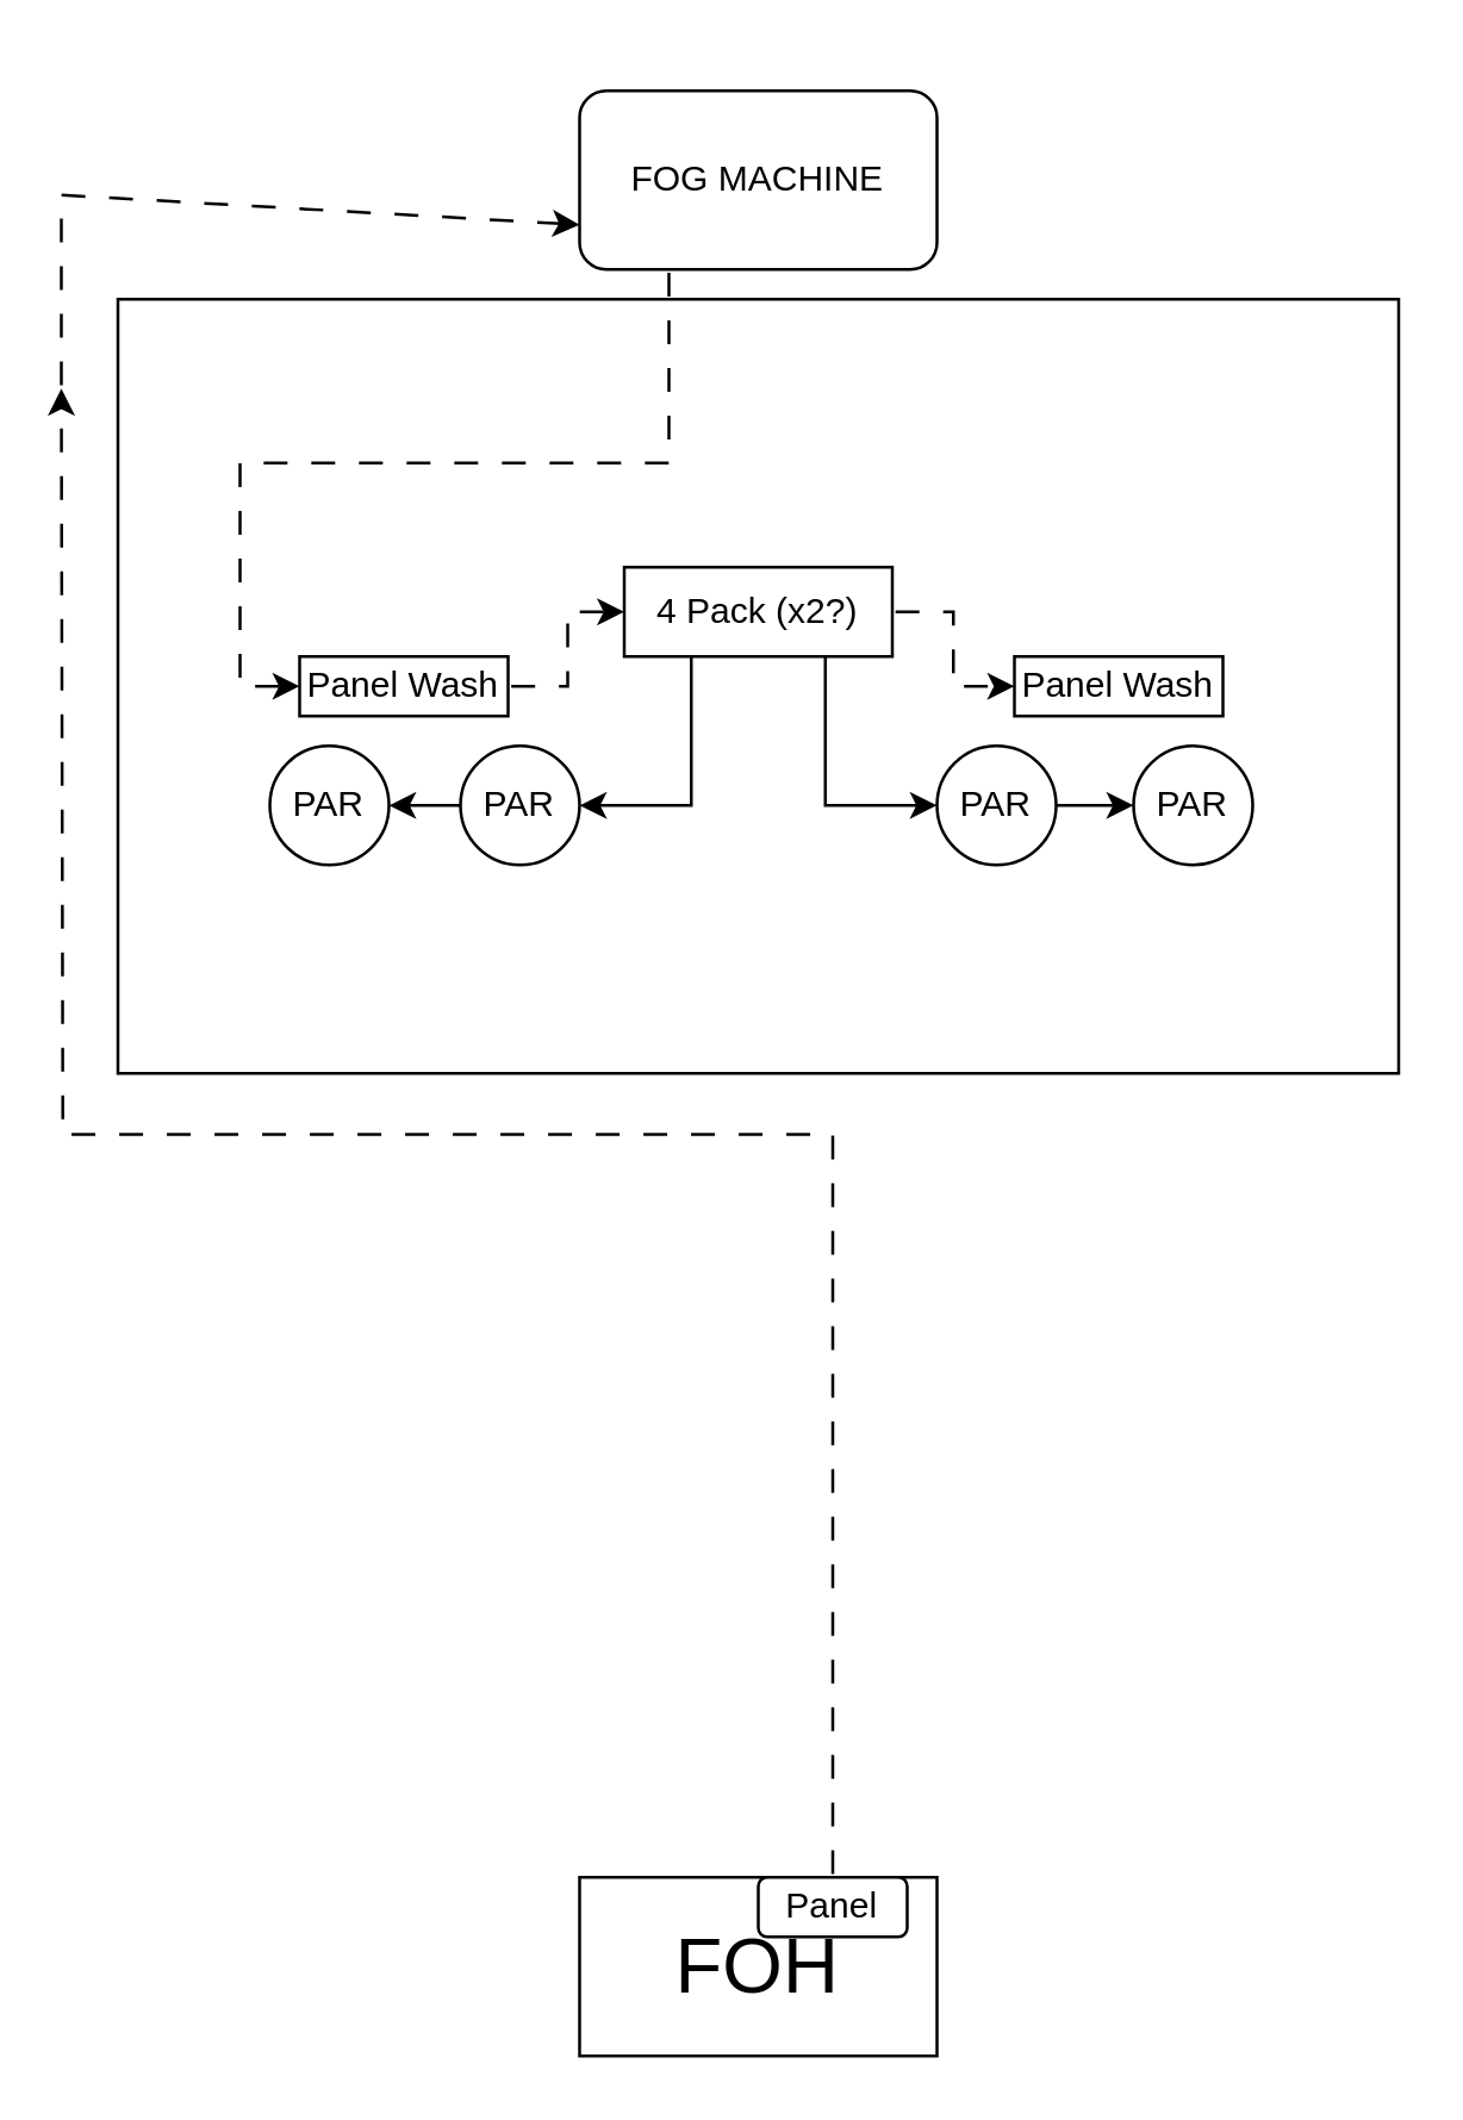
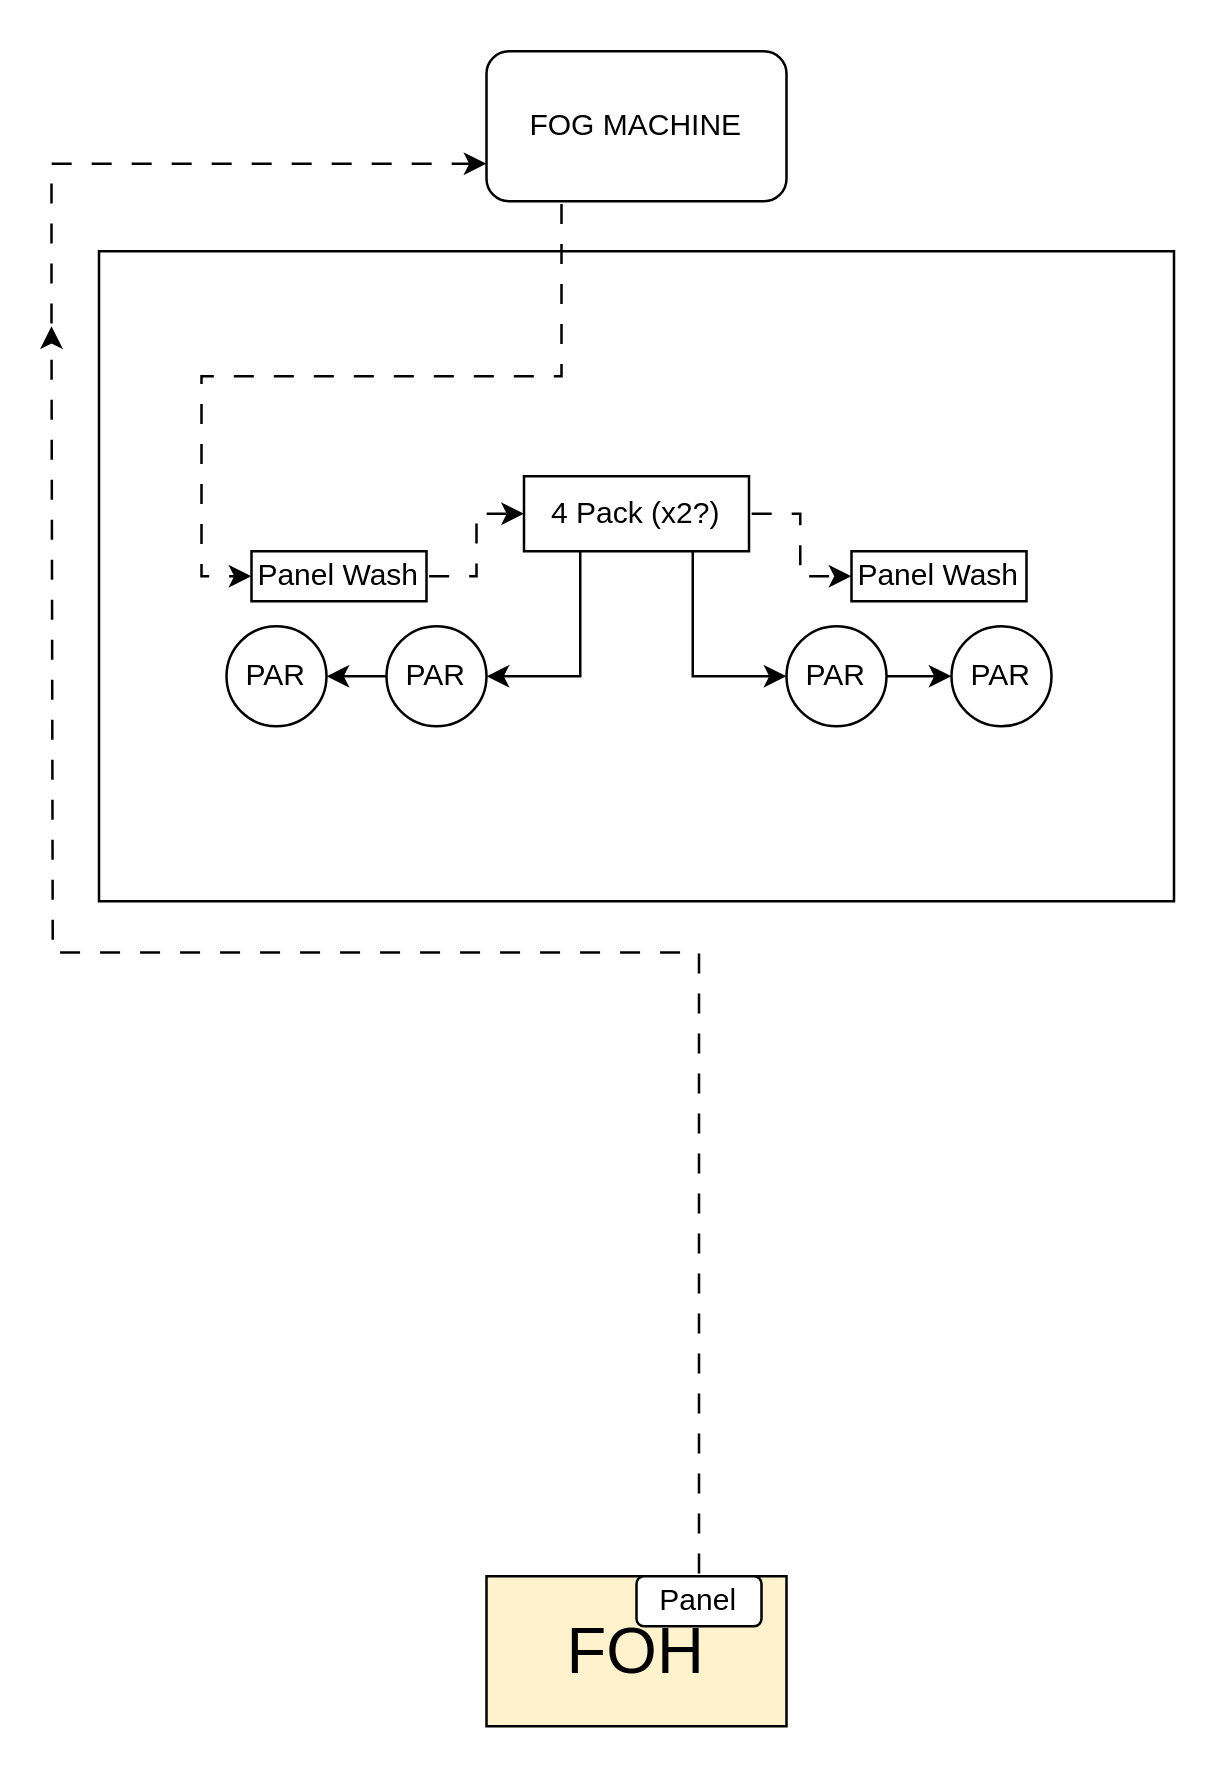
- <mxCell id="4" value="FOG MACHINE" style="rounded=1;whiteSpace=wrap;html=1;" parent="1" vertex="1"><mxGeometry x="194" y="30" width="120" height="60" as="geometry" /></mxCell>
+ <mxCell id="4" value="FOG MACHINE" style="rounded=1;whiteSpace=wrap;html=1;" parent="1" vertex="1"><mxGeometry x="194" y="20" width="120" height="60" as="geometry" /></mxCell>
- <mxCell id="5" value="&lt;font style=&quot;font-size: 26px;&quot;&gt;FOH&lt;/font&gt;" style="rounded=0;whiteSpace=wrap;html=1;" parent="1" vertex="1"><mxGeometry x="194" y="630" width="120" height="60" as="geometry" /></mxCell>
+ <mxCell id="5" value="&lt;font style=&quot;font-size: 26px;&quot;&gt;FOH&lt;/font&gt;" style="rounded=0;whiteSpace=wrap;html=1;fillColor=#fff2cc;" parent="1" vertex="1"><mxGeometry x="194" y="630" width="120" height="60" as="geometry" /></mxCell>
